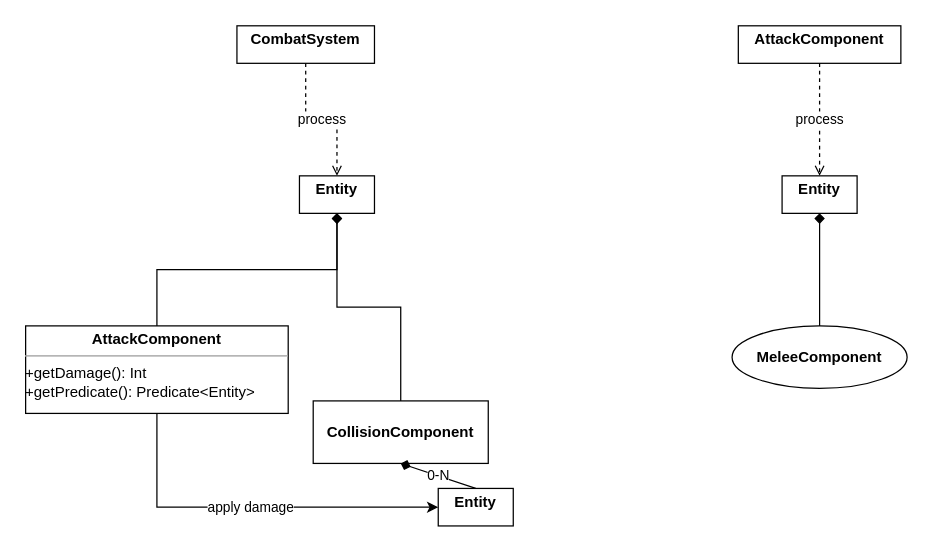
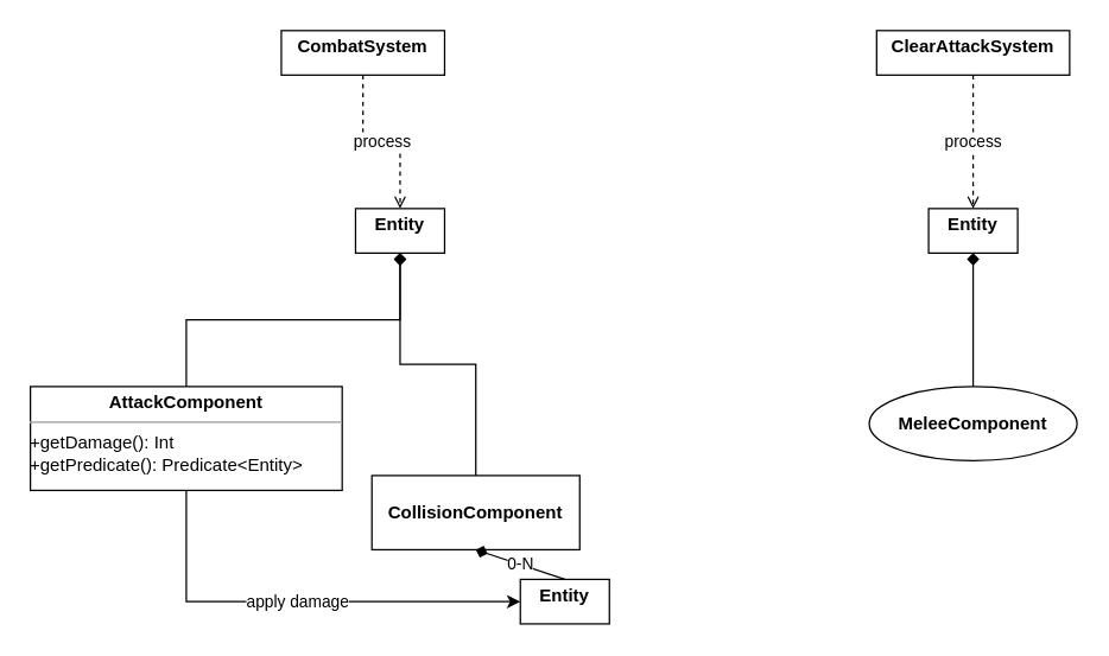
- <mxCell id="10" value="&lt;p style=&quot;margin:0px;margin-top:4px;text-align:center;&quot;&gt;&lt;b&gt;AttackComponent&lt;/b&gt;&lt;/p&gt;" style="verticalAlign=top;align=left;overflow=fill;fontSize=12;fontFamily=Helvetica;html=1;whiteSpace=wrap;" vertex="1" parent="1"><mxGeometry x="590" y="20" width="130" height="30" as="geometry" /></mxCell>
+ <mxCell id="10" value="&lt;p style=&quot;margin:0px;margin-top:4px;text-align:center;&quot;&gt;&lt;b&gt;ClearAttackSystem&lt;/b&gt;&lt;/p&gt;" style="verticalAlign=top;align=left;overflow=fill;fontSize=12;fontFamily=Helvetica;html=1;whiteSpace=wrap;" vertex="1" parent="1"><mxGeometry x="590" y="20" width="130" height="30" as="geometry" /></mxCell>
